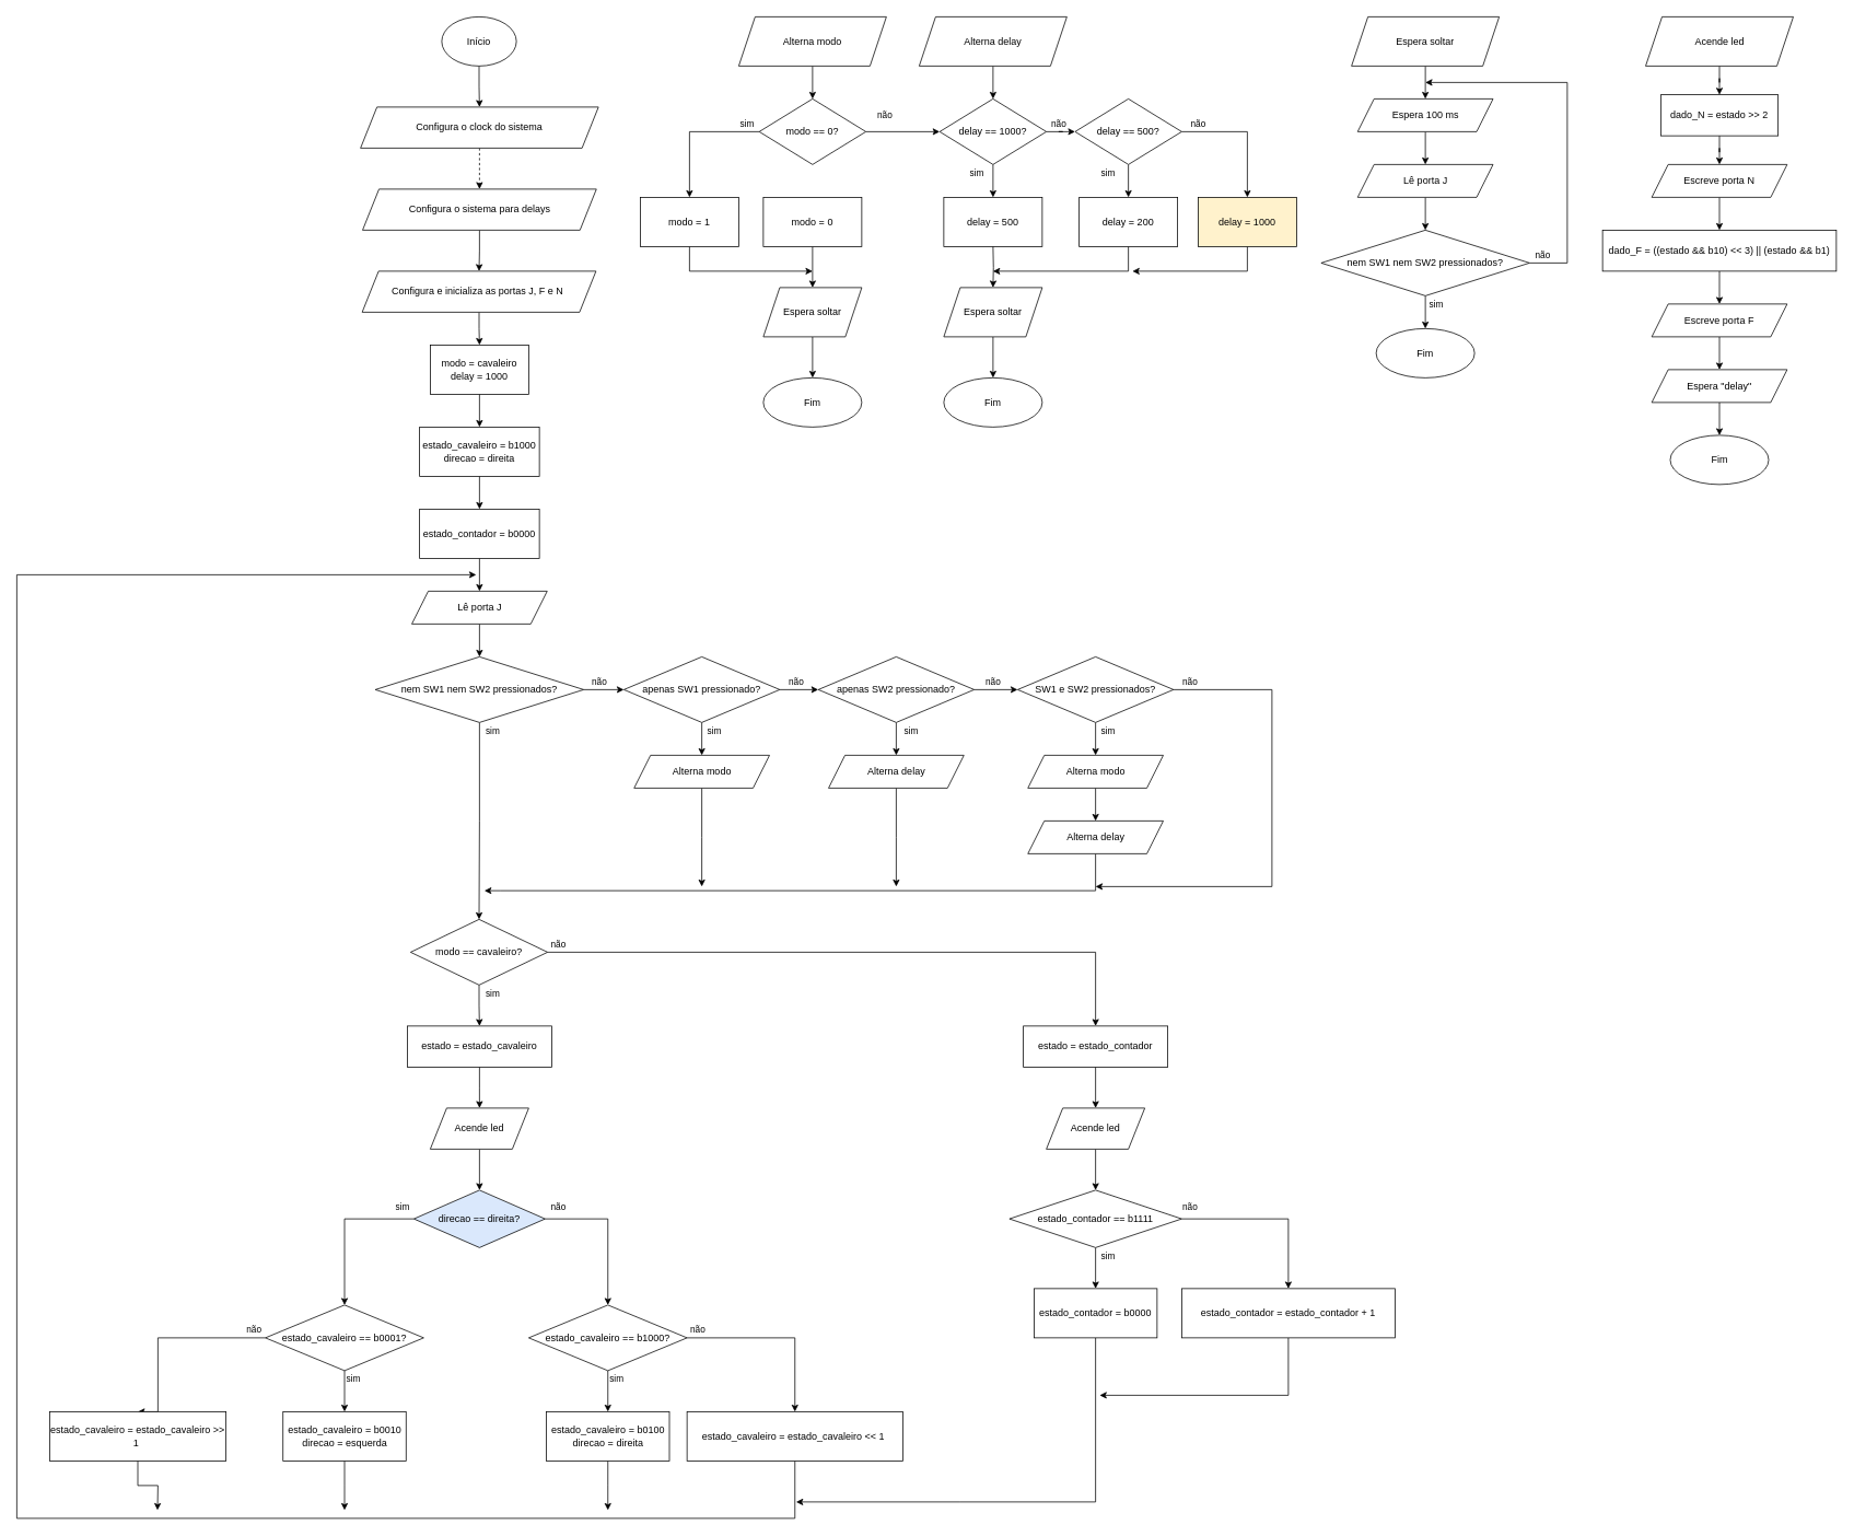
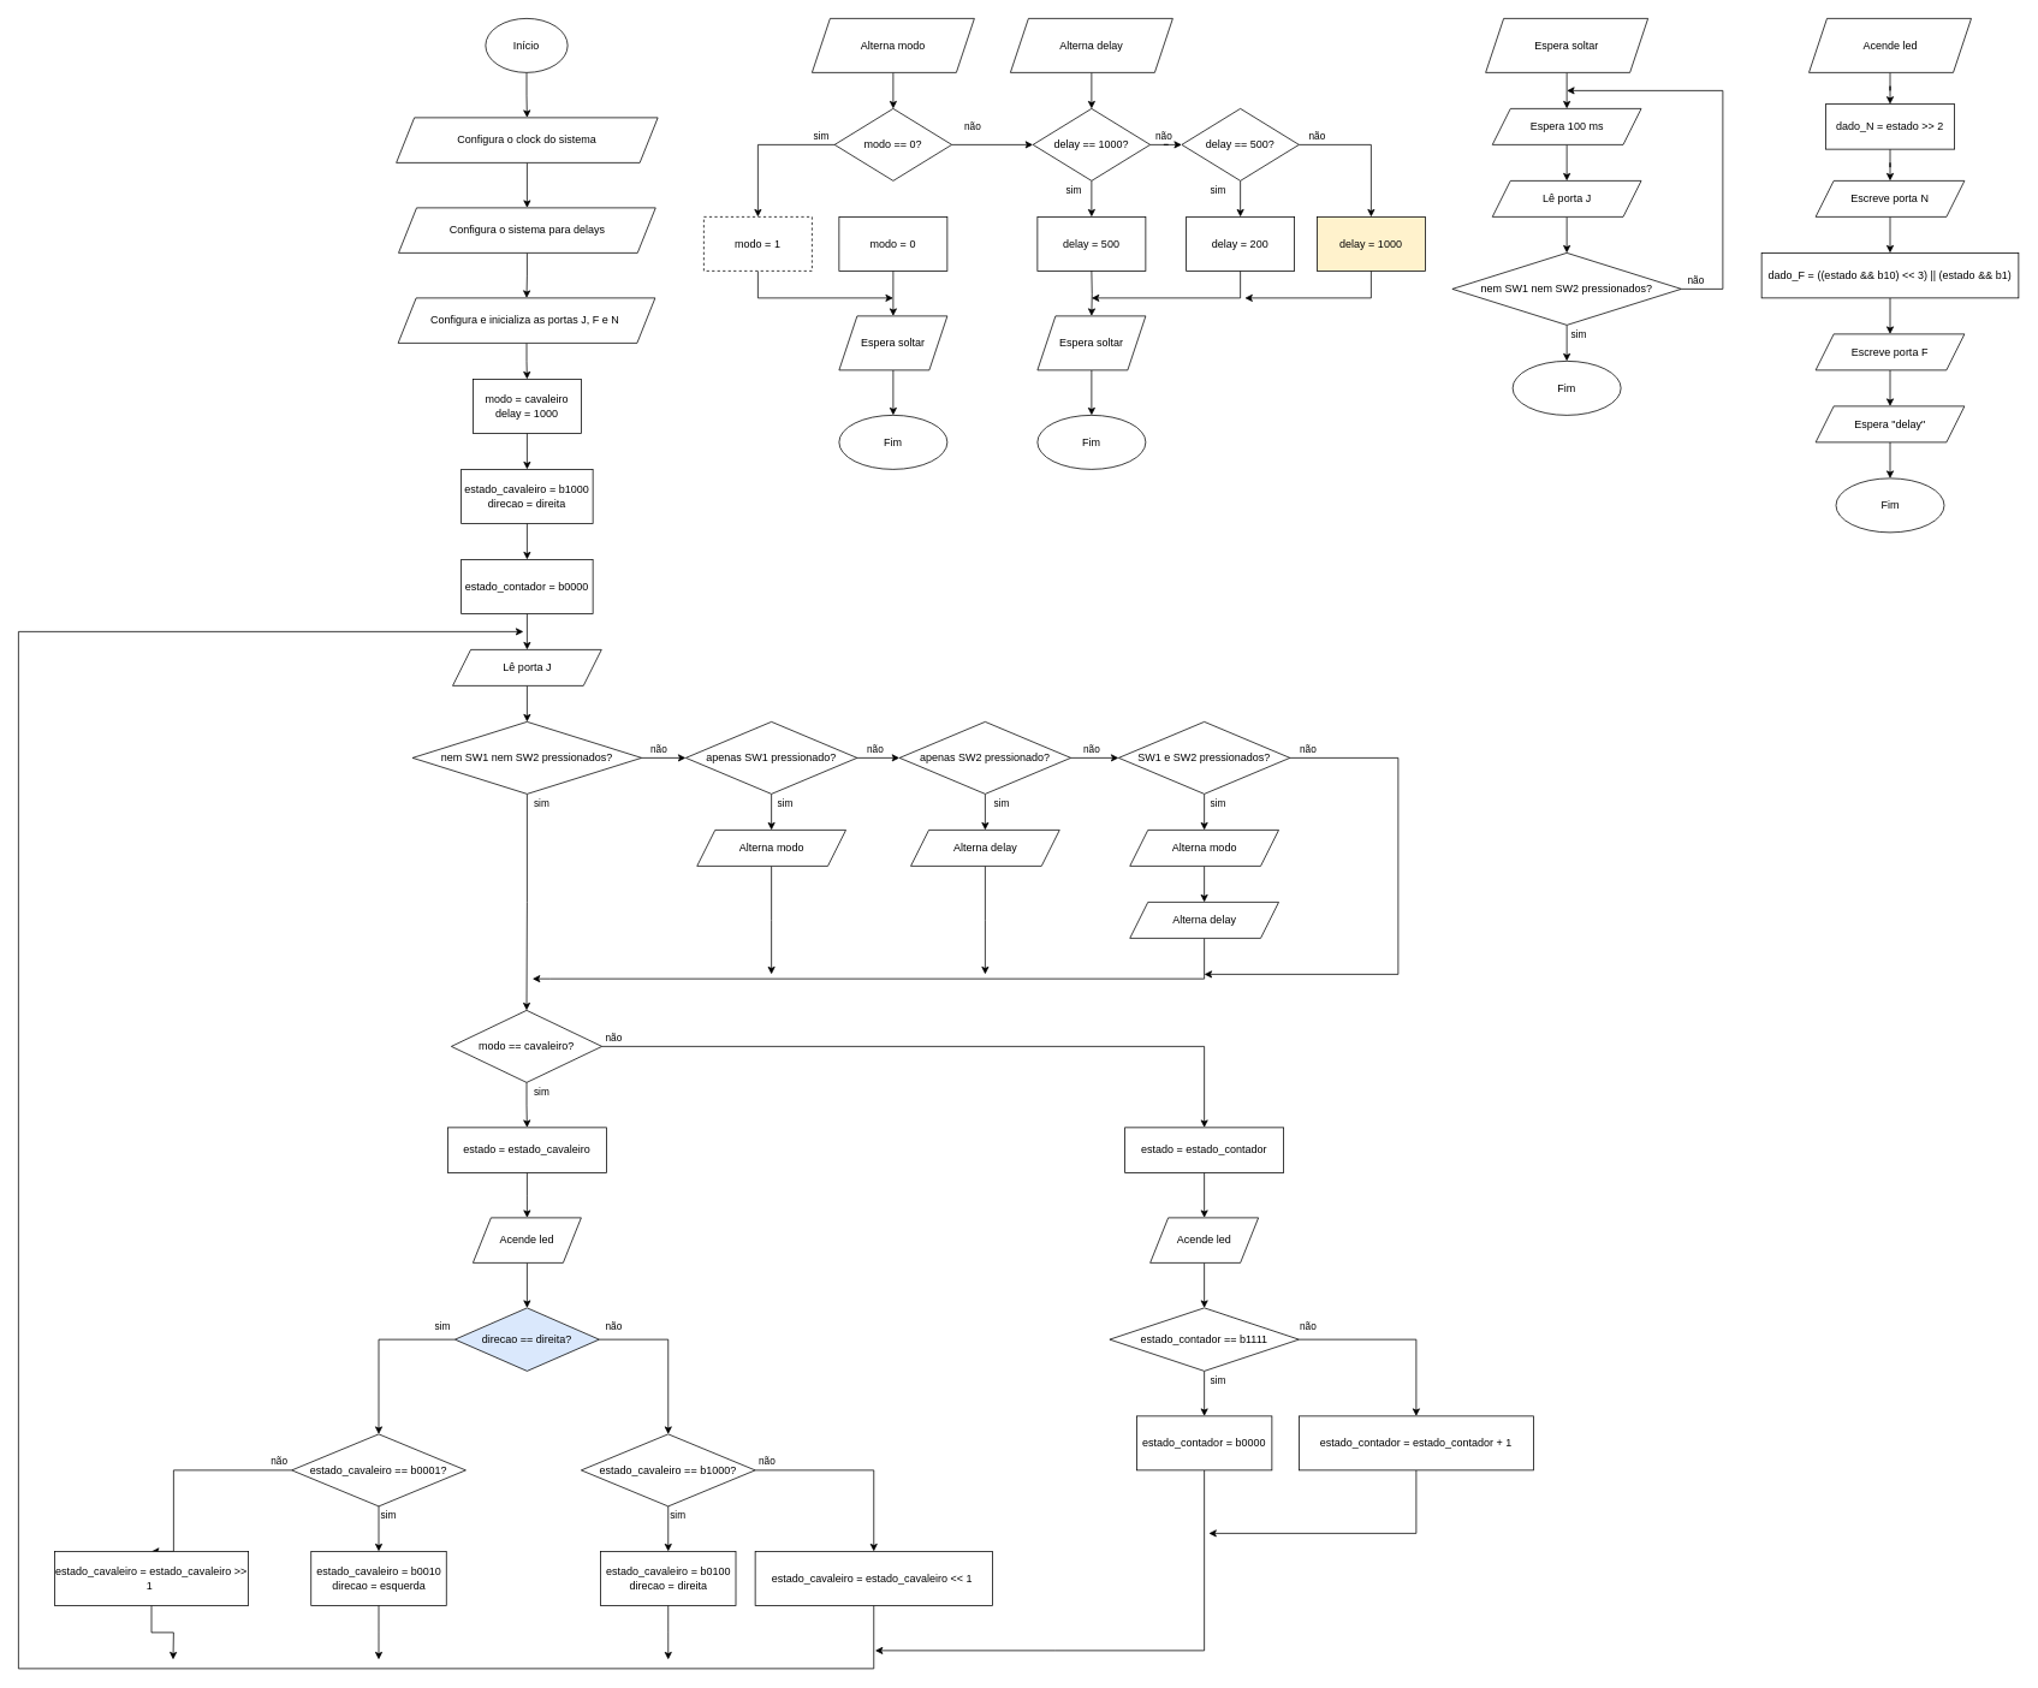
- <mxCell id="4" value="" style="edgeStyle=orthogonalEdgeStyle;rounded=0;orthogonalLoop=1;jettySize=auto;html=1;dashed=1;" edge="1" parent="1" source="5" target="7"><mxGeometry relative="1" as="geometry" /></mxCell>
+ <mxCell id="4" value="" style="edgeStyle=orthogonalEdgeStyle;rounded=0;orthogonalLoop=1;jettySize=auto;html=1;" edge="1" parent="1" source="5" target="7"><mxGeometry relative="1" as="geometry" /></mxCell>
- <mxCell id="79" value="modo = 1" style="rounded=0;whiteSpace=wrap;html=1;" vertex="1" parent="1"><mxGeometry x="780" y="240" width="120" height="60" as="geometry" /></mxCell>
+ <mxCell id="79" value="modo = 1" style="rounded=0;whiteSpace=wrap;html=1;dashed=1;" vertex="1" parent="1"><mxGeometry x="780" y="240" width="120" height="60" as="geometry" /></mxCell>
